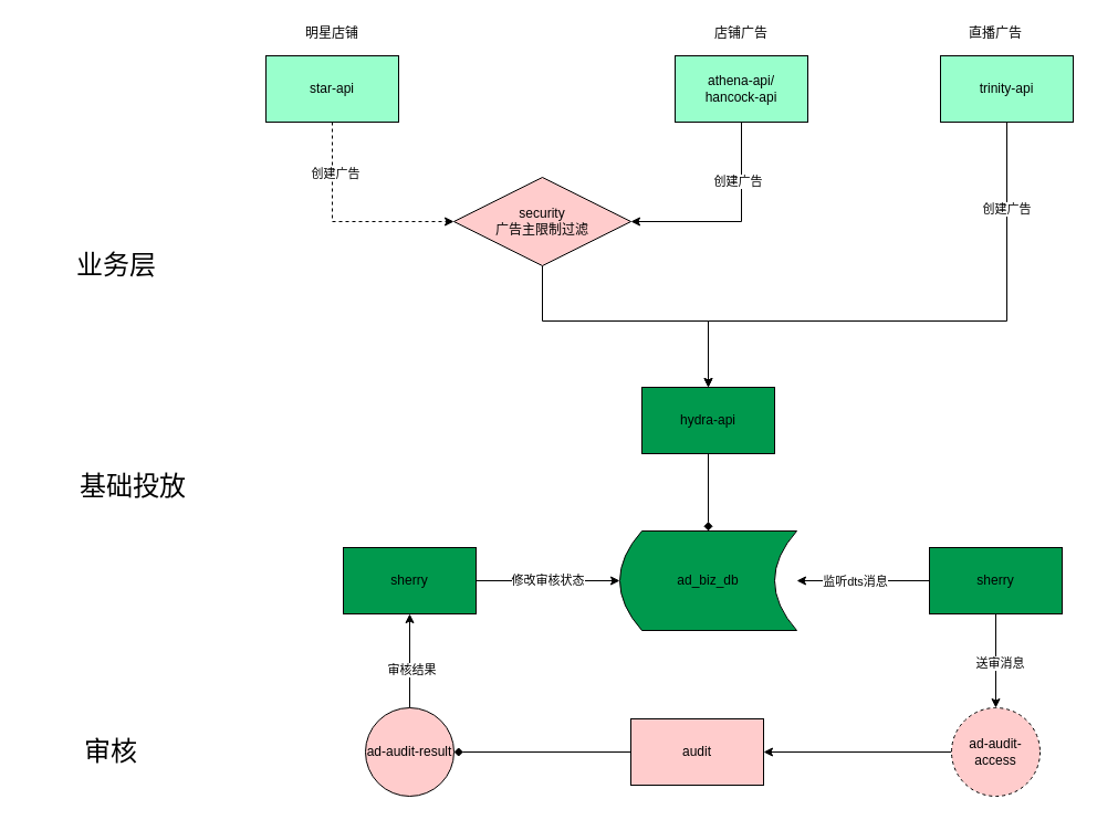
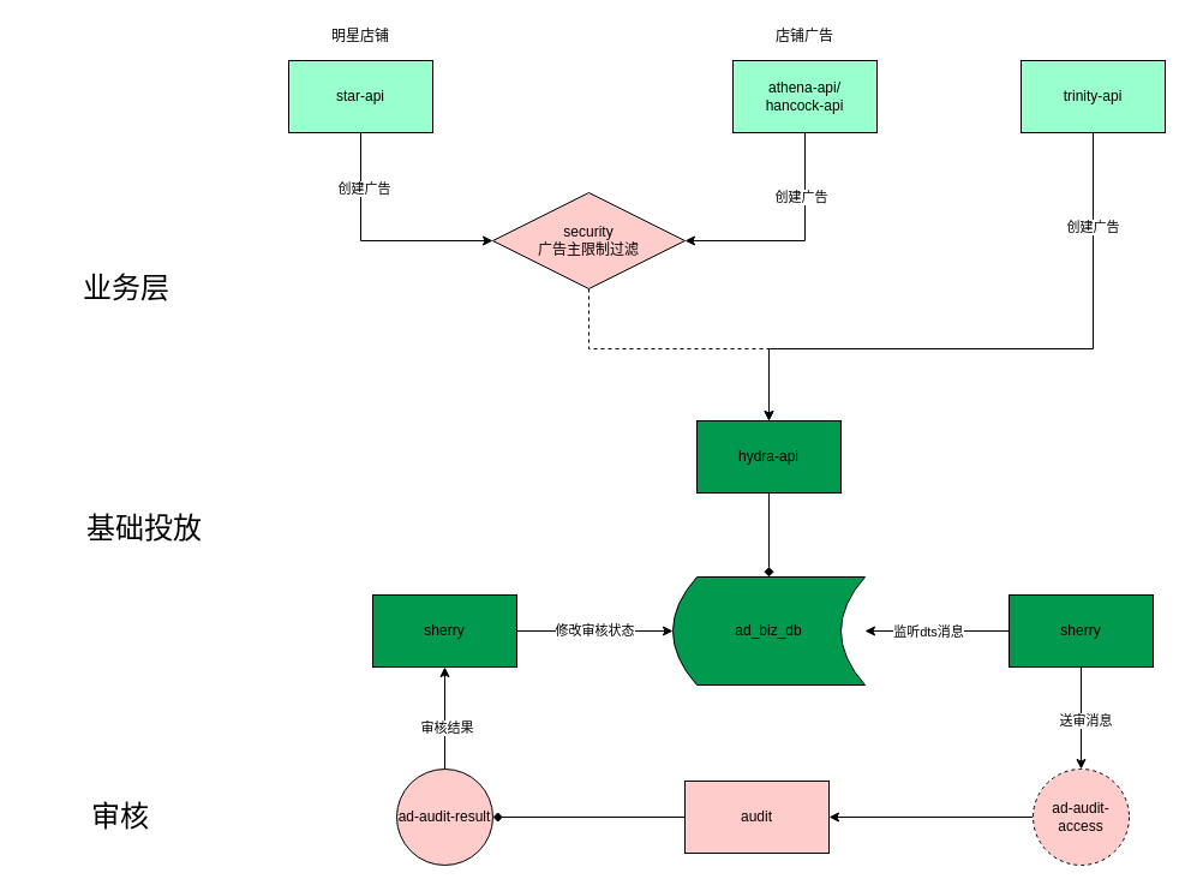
- <mxCell id="20" value="直播广告" style="text;html=1;strokeColor=none;fillColor=none;align=center;verticalAlign=middle;whiteSpace=wrap;rounded=0;" vertex="1" parent="1"><mxGeometry x="870" y="20" width="60" height="20" as="geometry" /></mxCell>
- <mxCell id="2" style="edgeStyle=orthogonalEdgeStyle;rounded=0;orthogonalLoop=1;jettySize=auto;html=1;exitX=0.5;exitY=1;exitDx=0;exitDy=0;entryX=0;entryY=0.5;entryDx=0;entryDy=0;fillColor=#00994D;dashed=1;" edge="1" parent="1" source="4" target="35"><mxGeometry relative="1" as="geometry" /></mxCell>
+ <mxCell id="2" style="edgeStyle=orthogonalEdgeStyle;rounded=0;orthogonalLoop=1;jettySize=auto;html=1;exitX=0.5;exitY=1;exitDx=0;exitDy=0;entryX=0;entryY=0.5;entryDx=0;entryDy=0;fillColor=#00994D;" edge="1" parent="1" source="4" target="35"><mxGeometry relative="1" as="geometry" /></mxCell>
- <mxCell id="34" style="edgeStyle=orthogonalEdgeStyle;rounded=0;orthogonalLoop=1;jettySize=auto;html=1;fillColor=#00994D;entryX=0.5;entryY=0;entryDx=0;entryDy=0;" edge="1" parent="1" source="35" target="12"><mxGeometry relative="1" as="geometry"><mxPoint x="640" y="340" as="targetPoint" /><Array as="points"><mxPoint x="490" y="290" /><mxPoint x="640" y="290" /></Array></mxGeometry></mxCell>
+ <mxCell id="34" style="edgeStyle=orthogonalEdgeStyle;rounded=0;orthogonalLoop=1;jettySize=auto;html=1;fillColor=#00994D;entryX=0.5;entryY=0;entryDx=0;entryDy=0;dashed=1;" edge="1" parent="1" source="35" target="12"><mxGeometry relative="1" as="geometry"><mxPoint x="640" y="340" as="targetPoint" /><Array as="points"><mxPoint x="490" y="290" /><mxPoint x="640" y="290" /></Array></mxGeometry></mxCell>
